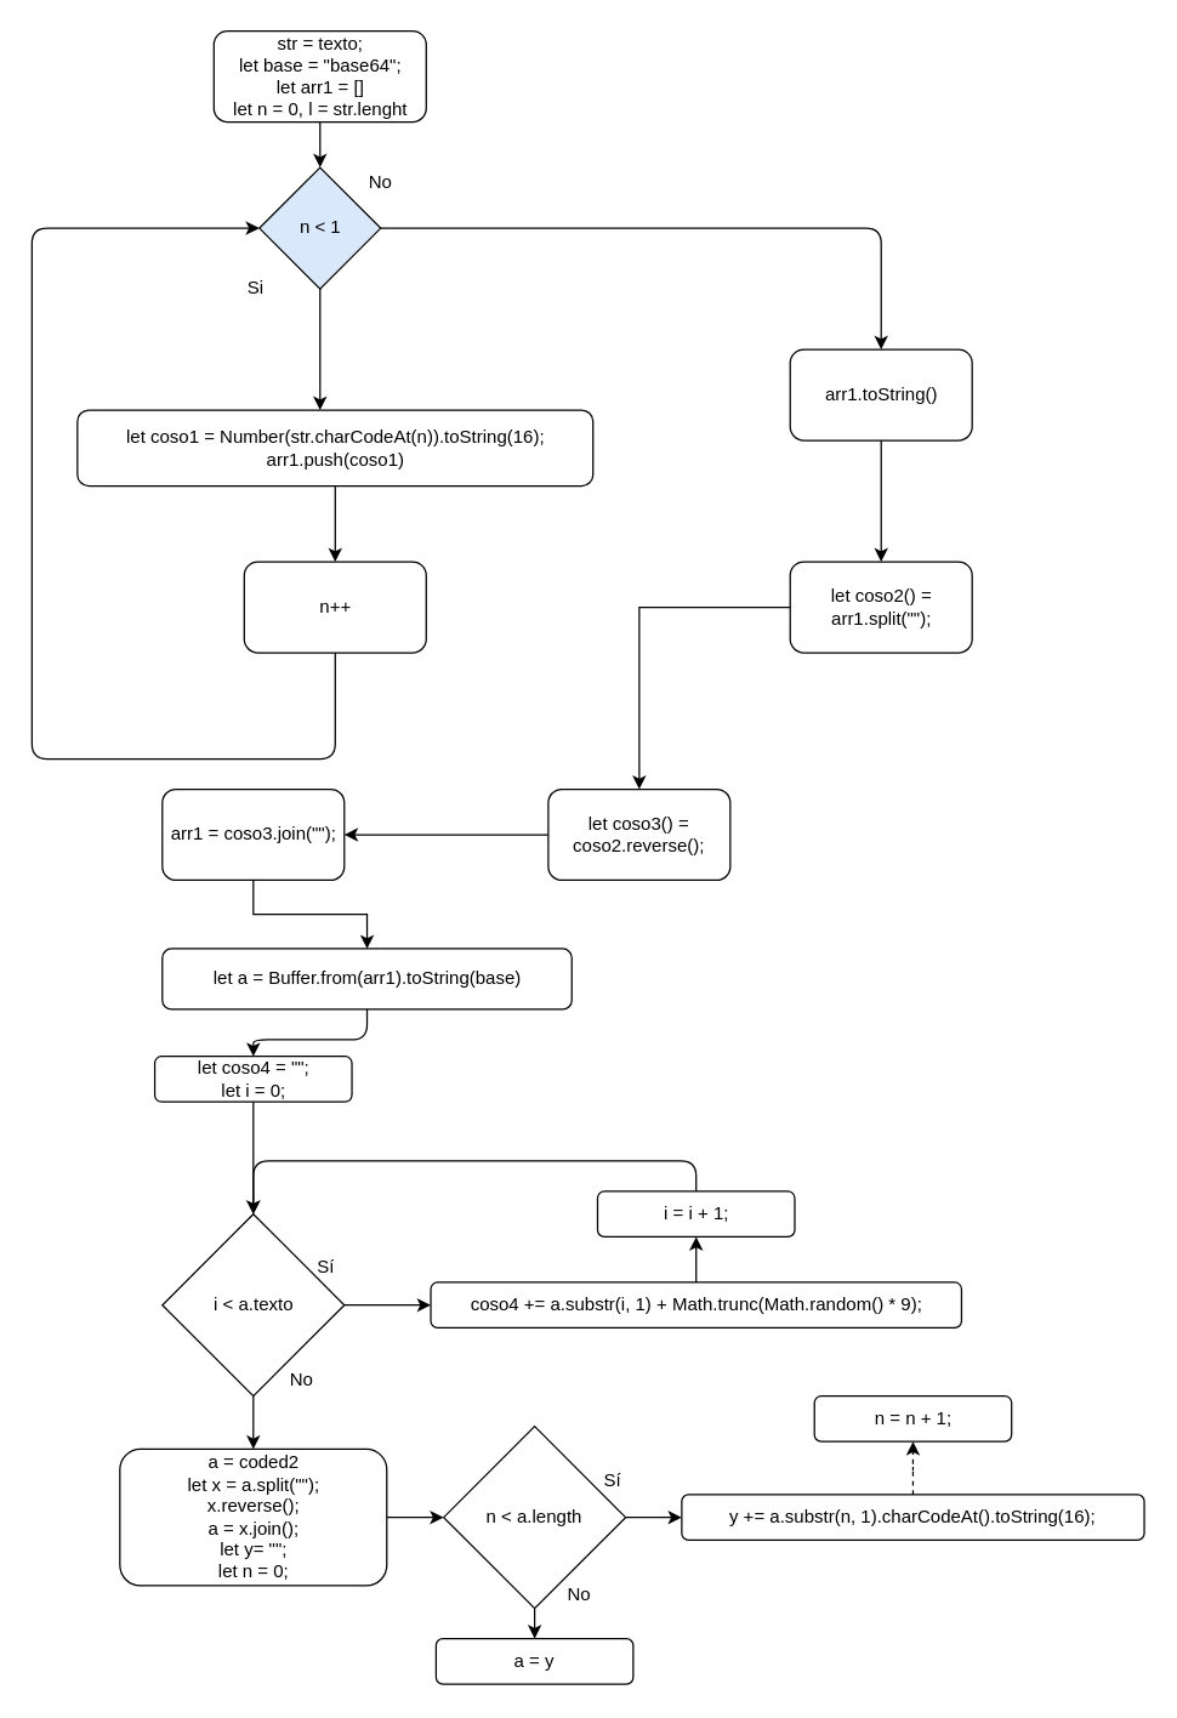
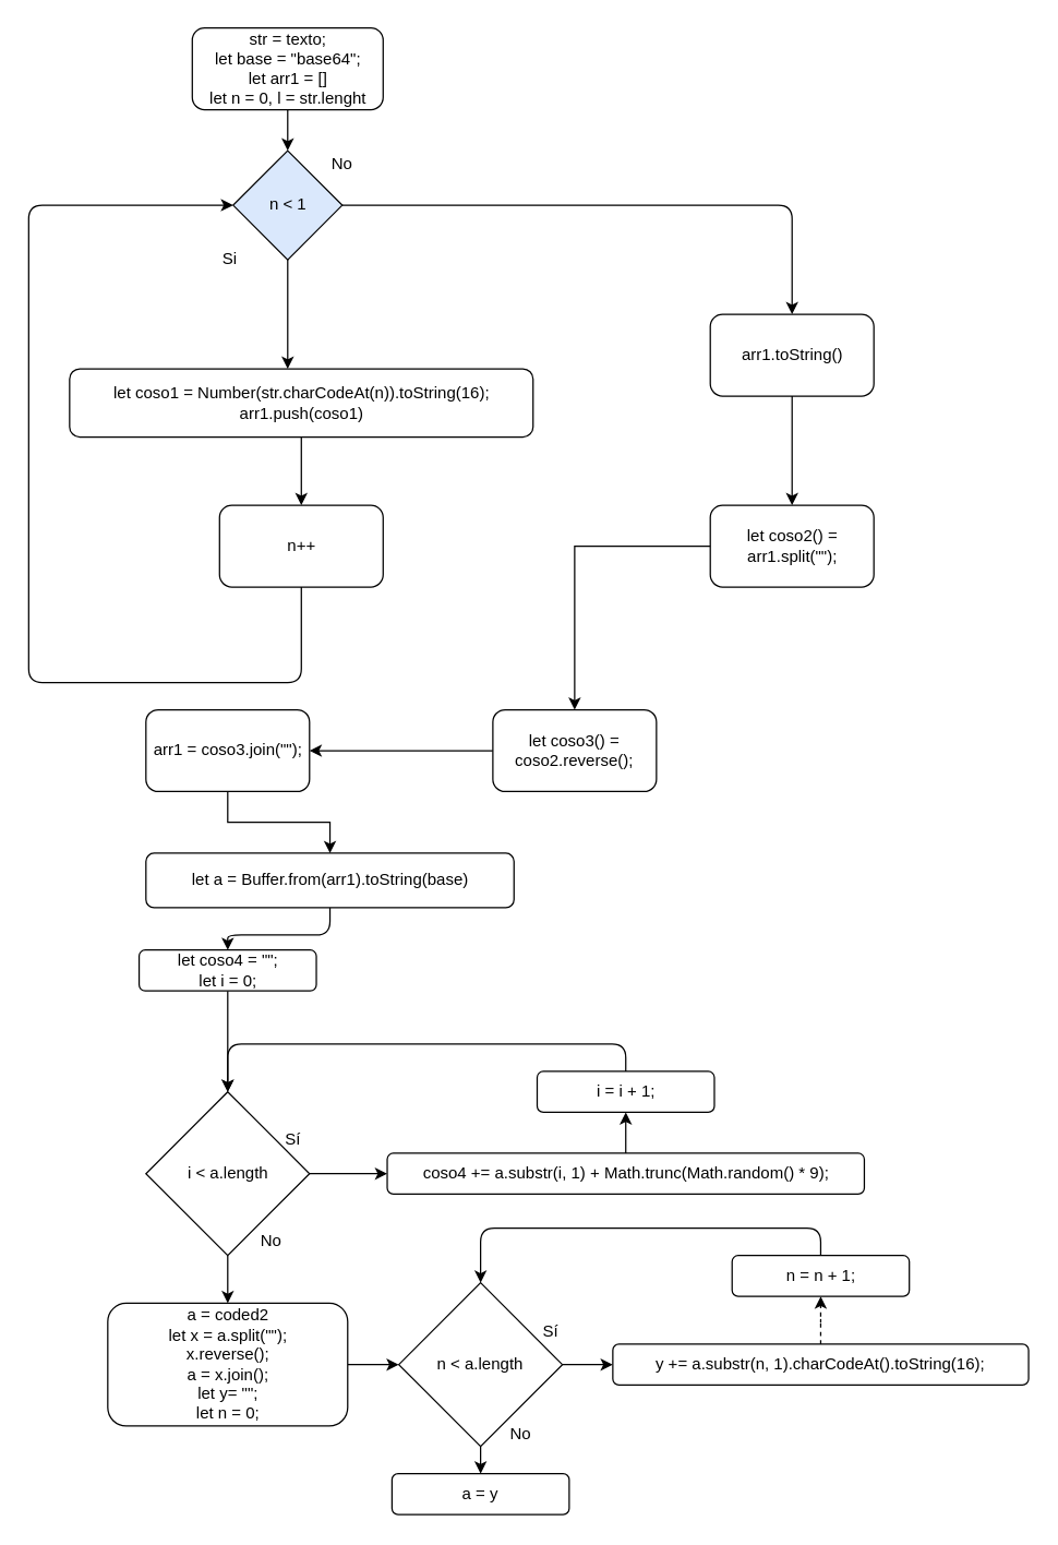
- <mxCell id="25" value="i &amp;lt; a.texto" style="rhombus;whiteSpace=wrap;html=1;" vertex="1" parent="1"><mxGeometry x="106.5" y="800.2" width="120" height="120" as="geometry" /></mxCell>
+ <mxCell id="25" value="i &amp;lt; a.length" style="rhombus;whiteSpace=wrap;html=1;" vertex="1" parent="1"><mxGeometry x="106.5" y="800.2" width="120" height="120" as="geometry" /></mxCell>
+ <mxCell id="42" style="edgeStyle=orthogonalEdgeStyle;rounded=1;orthogonalLoop=1;jettySize=auto;html=1;entryX=0.5;entryY=0;entryDx=0;entryDy=0;exitX=0.5;exitY=0;exitDx=0;exitDy=0;" edge="1" parent="1" source="43" target="38"><mxGeometry relative="1" as="geometry" /></mxCell>
